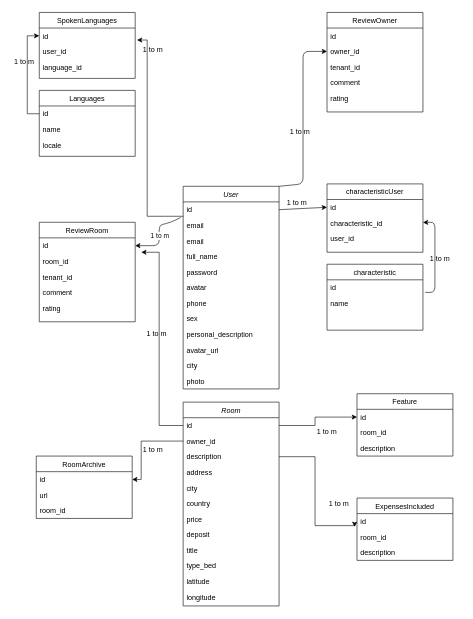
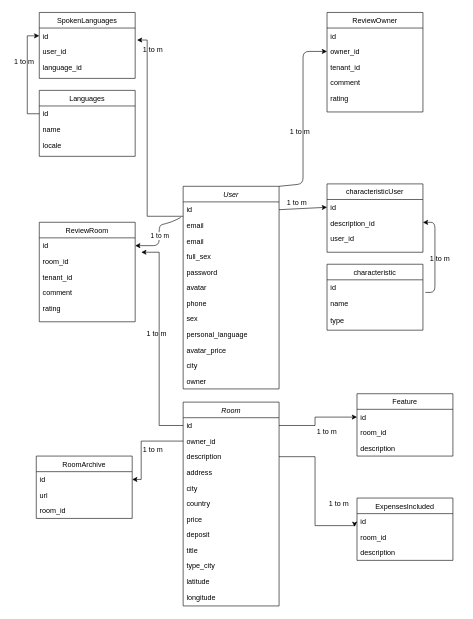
- <mxCell id="18" value="characteristic_id" style="text;align=left;verticalAlign=top;spacingLeft=4;spacingRight=4;overflow=hidden;rotatable=0;points=[[0,0.5],[1,0.5]];portConstraint=eastwest;rounded=0;shadow=0;html=0;" parent="16" vertex="1"><mxGeometry y="52" width="160" height="26" as="geometry" /></mxCell>
+ <mxCell id="18" value="description_id" style="text;align=left;verticalAlign=top;spacingLeft=4;spacingRight=4;overflow=hidden;rotatable=0;points=[[0,0.5],[1,0.5]];portConstraint=eastwest;rounded=0;shadow=0;html=0;" parent="16" vertex="1"><mxGeometry y="52" width="160" height="26" as="geometry" /></mxCell>
- <mxCell id="7" value="full_name" style="text;align=left;verticalAlign=top;spacingLeft=4;spacingRight=4;overflow=hidden;rotatable=0;points=[[0,0.5],[1,0.5]];portConstraint=eastwest;rounded=0;shadow=0;html=0;" parent="3" vertex="1"><mxGeometry y="104" width="160" height="26" as="geometry" /></mxCell>
+ <mxCell id="7" value="full_sex" style="text;align=left;verticalAlign=top;spacingLeft=4;spacingRight=4;overflow=hidden;rotatable=0;points=[[0,0.5],[1,0.5]];portConstraint=eastwest;rounded=0;shadow=0;html=0;" parent="3" vertex="1"><mxGeometry y="104" width="160" height="26" as="geometry" /></mxCell>
+ <mxCell id="29" value="type" style="text;align=left;verticalAlign=top;spacingLeft=4;spacingRight=4;overflow=hidden;rotatable=0;points=[[0,0.5],[1,0.5]];portConstraint=eastwest;rounded=0;shadow=0;html=0;" vertex="1" parent="1"><mxGeometry x="545" y="520" width="160" height="26" as="geometry" /></mxCell>
- <mxCell id="12" value="personal_description" style="text;align=left;verticalAlign=top;spacingLeft=4;spacingRight=4;overflow=hidden;rotatable=0;points=[[0,0.5],[1,0.5]];portConstraint=eastwest;rounded=0;shadow=0;html=0;" vertex="1" parent="3"><mxGeometry y="234" width="160" height="26" as="geometry" /></mxCell>
+ <mxCell id="12" value="personal_language" style="text;align=left;verticalAlign=top;spacingLeft=4;spacingRight=4;overflow=hidden;rotatable=0;points=[[0,0.5],[1,0.5]];portConstraint=eastwest;rounded=0;shadow=0;html=0;" vertex="1" parent="3"><mxGeometry y="234" width="160" height="26" as="geometry" /></mxCell>
- <mxCell id="13" value="avatar_url" style="text;align=left;verticalAlign=top;spacingLeft=4;spacingRight=4;overflow=hidden;rotatable=0;points=[[0,0.5],[1,0.5]];portConstraint=eastwest;rounded=0;shadow=0;html=0;" vertex="1" parent="3"><mxGeometry y="260" width="160" height="26" as="geometry" /></mxCell>
+ <mxCell id="13" value="avatar_price" style="text;align=left;verticalAlign=top;spacingLeft=4;spacingRight=4;overflow=hidden;rotatable=0;points=[[0,0.5],[1,0.5]];portConstraint=eastwest;rounded=0;shadow=0;html=0;" vertex="1" parent="3"><mxGeometry y="260" width="160" height="26" as="geometry" /></mxCell>
- <mxCell id="15" value="photo" style="text;align=left;verticalAlign=top;spacingLeft=4;spacingRight=4;overflow=hidden;rotatable=0;points=[[0,0.5],[1,0.5]];portConstraint=eastwest;rounded=0;shadow=0;html=0;" vertex="1" parent="3"><mxGeometry y="312" width="160" height="26" as="geometry" /></mxCell>
+ <mxCell id="15" value="owner" style="text;align=left;verticalAlign=top;spacingLeft=4;spacingRight=4;overflow=hidden;rotatable=0;points=[[0,0.5],[1,0.5]];portConstraint=eastwest;rounded=0;shadow=0;html=0;" vertex="1" parent="3"><mxGeometry y="312" width="160" height="26" as="geometry" /></mxCell>
- <mxCell id="52" value="type_bed" style="text;align=left;verticalAlign=top;spacingLeft=4;spacingRight=4;overflow=hidden;rotatable=0;points=[[0,0.5],[1,0.5]];portConstraint=eastwest;rounded=0;shadow=0;html=0;" vertex="1" parent="42"><mxGeometry y="260" width="160" height="26" as="geometry" /></mxCell>
+ <mxCell id="52" value="type_city" style="text;align=left;verticalAlign=top;spacingLeft=4;spacingRight=4;overflow=hidden;rotatable=0;points=[[0,0.5],[1,0.5]];portConstraint=eastwest;rounded=0;shadow=0;html=0;" vertex="1" parent="42"><mxGeometry y="260" width="160" height="26" as="geometry" /></mxCell>
